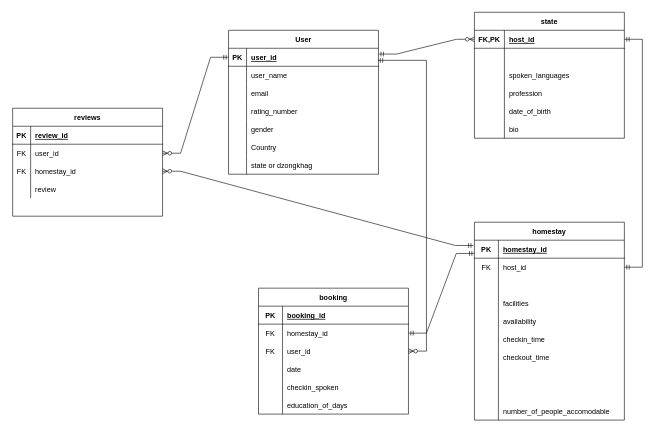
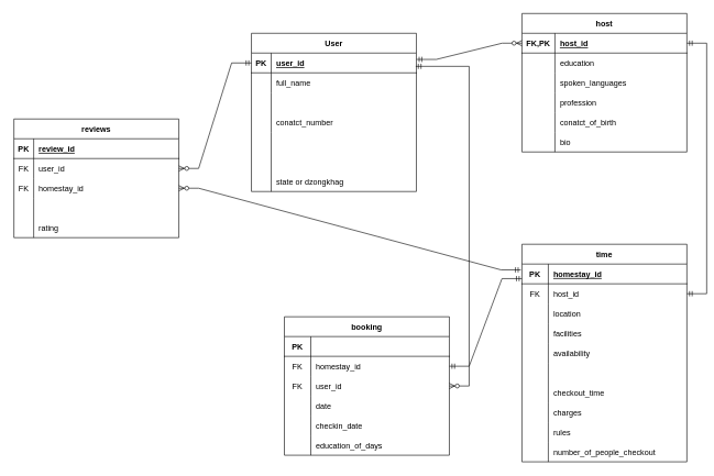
- <mxCell id="24" value="state" style="shape=table;startSize=30;container=1;collapsible=1;childLayout=tableLayout;fixedRows=1;rowLines=0;fontStyle=1;align=center;resizeLast=1;" parent="1" vertex="1"><mxGeometry x="790" y="20" width="250" height="210" as="geometry" /></mxCell>
+ <mxCell id="24" value="host" style="shape=table;startSize=30;container=1;collapsible=1;childLayout=tableLayout;fixedRows=1;rowLines=0;fontStyle=1;align=center;resizeLast=1;" parent="1" vertex="1"><mxGeometry x="790" y="20" width="250" height="210" as="geometry" /></mxCell>
+ <mxCell id="30" value="education" style="shape=partialRectangle;overflow=hidden;connectable=0;fillColor=none;top=0;left=0;bottom=0;right=0;align=left;spacingLeft=6;" parent="28" vertex="1"><mxGeometry x="50" width="200" height="30" as="geometry"><mxRectangle width="200" height="30" as="alternateBounds" /></mxGeometry></mxCell>
- <mxCell id="8" value="user_name" style="shape=partialRectangle;overflow=hidden;connectable=0;fillColor=none;top=0;left=0;bottom=0;right=0;align=left;spacingLeft=6;" parent="6" vertex="1"><mxGeometry x="30" width="220" height="30" as="geometry"><mxRectangle width="220" height="30" as="alternateBounds" /></mxGeometry></mxCell>
+ <mxCell id="8" value="full_name" style="shape=partialRectangle;overflow=hidden;connectable=0;fillColor=none;top=0;left=0;bottom=0;right=0;align=left;spacingLeft=6;" parent="6" vertex="1"><mxGeometry x="30" width="220" height="30" as="geometry"><mxRectangle width="220" height="30" as="alternateBounds" /></mxGeometry></mxCell>
- <mxCell id="11" value="email" style="shape=partialRectangle;overflow=hidden;connectable=0;fillColor=none;top=0;left=0;bottom=0;right=0;align=left;spacingLeft=6;" parent="9" vertex="1"><mxGeometry x="30" width="220" height="30" as="geometry"><mxRectangle width="220" height="30" as="alternateBounds" /></mxGeometry></mxCell>
- <mxCell id="14" value="rating_number" style="shape=partialRectangle;overflow=hidden;connectable=0;fillColor=none;top=0;left=0;bottom=0;right=0;align=left;spacingLeft=6;" parent="12" vertex="1"><mxGeometry x="30" width="220" height="30" as="geometry"><mxRectangle width="220" height="30" as="alternateBounds" /></mxGeometry></mxCell>
+ <mxCell id="14" value="conatct_number" style="shape=partialRectangle;overflow=hidden;connectable=0;fillColor=none;top=0;left=0;bottom=0;right=0;align=left;spacingLeft=6;" parent="12" vertex="1"><mxGeometry x="30" width="220" height="30" as="geometry"><mxRectangle width="220" height="30" as="alternateBounds" /></mxGeometry></mxCell>
- <mxCell id="39" value="date_of_birth" style="shape=partialRectangle;overflow=hidden;connectable=0;fillColor=none;top=0;left=0;bottom=0;right=0;align=left;spacingLeft=6;" parent="37" vertex="1"><mxGeometry x="50" width="200" height="30" as="geometry"><mxRectangle width="200" height="30" as="alternateBounds" /></mxGeometry></mxCell>
+ <mxCell id="39" value="conatct_of_birth" style="shape=partialRectangle;overflow=hidden;connectable=0;fillColor=none;top=0;left=0;bottom=0;right=0;align=left;spacingLeft=6;" parent="37" vertex="1"><mxGeometry x="50" width="200" height="30" as="geometry"><mxRectangle width="200" height="30" as="alternateBounds" /></mxGeometry></mxCell>
- <mxCell id="17" value="gender" style="shape=partialRectangle;overflow=hidden;connectable=0;fillColor=none;top=0;left=0;bottom=0;right=0;align=left;spacingLeft=6;" parent="15" vertex="1"><mxGeometry x="30" width="220" height="30" as="geometry"><mxRectangle width="220" height="30" as="alternateBounds" /></mxGeometry></mxCell>
- <mxCell id="20" value="Country" style="shape=partialRectangle;overflow=hidden;connectable=0;fillColor=none;top=0;left=0;bottom=0;right=0;align=left;spacingLeft=6;" parent="18" vertex="1"><mxGeometry x="30" width="220" height="30" as="geometry"><mxRectangle width="220" height="30" as="alternateBounds" /></mxGeometry></mxCell>
- <mxCell id="107" value="review" style="shape=partialRectangle;overflow=hidden;connectable=0;fillColor=none;top=0;left=0;bottom=0;right=0;align=left;spacingLeft=6;" parent="105" vertex="1"><mxGeometry x="30" width="220" height="30" as="geometry"><mxRectangle width="220" height="30" as="alternateBounds" /></mxGeometry></mxCell>
+ <mxCell id="110" value="rating" style="shape=partialRectangle;overflow=hidden;connectable=0;fillColor=none;top=0;left=0;bottom=0;right=0;align=left;spacingLeft=6;" parent="108" vertex="1"><mxGeometry x="30" width="220" height="30" as="geometry"><mxRectangle width="220" height="30" as="alternateBounds" /></mxGeometry></mxCell>
- <mxCell id="43" value="homestay" style="shape=table;startSize=30;container=1;collapsible=1;childLayout=tableLayout;fixedRows=1;rowLines=0;fontStyle=1;align=center;resizeLast=1;" parent="1" vertex="1"><mxGeometry x="790" y="370" width="250" height="330" as="geometry" /></mxCell>
+ <mxCell id="43" value="time" style="shape=table;startSize=30;container=1;collapsible=1;childLayout=tableLayout;fixedRows=1;rowLines=0;fontStyle=1;align=center;resizeLast=1;" parent="1" vertex="1"><mxGeometry x="790" y="370" width="250" height="330" as="geometry" /></mxCell>
+ <mxCell id="52" value="location" style="shape=partialRectangle;overflow=hidden;connectable=0;fillColor=none;top=0;left=0;bottom=0;right=0;align=left;spacingLeft=6;" parent="50" vertex="1"><mxGeometry x="40" width="210" height="30" as="geometry"><mxRectangle width="210" height="30" as="alternateBounds" /></mxGeometry></mxCell>
- <mxCell id="77" value="booking_id" style="shape=partialRectangle;overflow=hidden;connectable=0;fillColor=none;top=0;left=0;bottom=0;right=0;align=left;spacingLeft=6;fontStyle=5;" parent="75" vertex="1"><mxGeometry x="40" width="210" height="30" as="geometry"><mxRectangle width="210" height="30" as="alternateBounds" /></mxGeometry></mxCell>
- <mxCell id="61" value="checkin_time" style="shape=partialRectangle;overflow=hidden;connectable=0;fillColor=none;top=0;left=0;bottom=0;right=0;align=left;spacingLeft=6;" parent="59" vertex="1"><mxGeometry x="40" width="210" height="30" as="geometry"><mxRectangle width="210" height="30" as="alternateBounds" /></mxGeometry></mxCell>
+ <mxCell id="67" value="charges" style="shape=partialRectangle;overflow=hidden;connectable=0;fillColor=none;top=0;left=0;bottom=0;right=0;align=left;spacingLeft=6;" parent="65" vertex="1"><mxGeometry x="40" width="210" height="30" as="geometry"><mxRectangle width="210" height="30" as="alternateBounds" /></mxGeometry></mxCell>
- <mxCell id="89" value="checkin_spoken" style="shape=partialRectangle;overflow=hidden;connectable=0;fillColor=none;top=0;left=0;bottom=0;right=0;align=left;spacingLeft=6;" parent="87" vertex="1"><mxGeometry x="40" width="210" height="30" as="geometry"><mxRectangle width="210" height="30" as="alternateBounds" /></mxGeometry></mxCell>
+ <mxCell id="89" value="checkin_date" style="shape=partialRectangle;overflow=hidden;connectable=0;fillColor=none;top=0;left=0;bottom=0;right=0;align=left;spacingLeft=6;" parent="87" vertex="1"><mxGeometry x="40" width="210" height="30" as="geometry"><mxRectangle width="210" height="30" as="alternateBounds" /></mxGeometry></mxCell>
+ <mxCell id="70" value="rules" style="shape=partialRectangle;overflow=hidden;connectable=0;fillColor=none;top=0;left=0;bottom=0;right=0;align=left;spacingLeft=6;" parent="68" vertex="1"><mxGeometry x="40" width="210" height="30" as="geometry"><mxRectangle width="210" height="30" as="alternateBounds" /></mxGeometry></mxCell>
- <mxCell id="73" value="number_of_people_accomodable" style="shape=partialRectangle;overflow=hidden;connectable=0;fillColor=none;top=0;left=0;bottom=0;right=0;align=left;spacingLeft=6;" parent="71" vertex="1"><mxGeometry x="40" width="210" height="30" as="geometry"><mxRectangle width="210" height="30" as="alternateBounds" /></mxGeometry></mxCell>
+ <mxCell id="73" value="number_of_people_checkout" style="shape=partialRectangle;overflow=hidden;connectable=0;fillColor=none;top=0;left=0;bottom=0;right=0;align=left;spacingLeft=6;" parent="71" vertex="1"><mxGeometry x="40" width="210" height="30" as="geometry"><mxRectangle width="210" height="30" as="alternateBounds" /></mxGeometry></mxCell>
